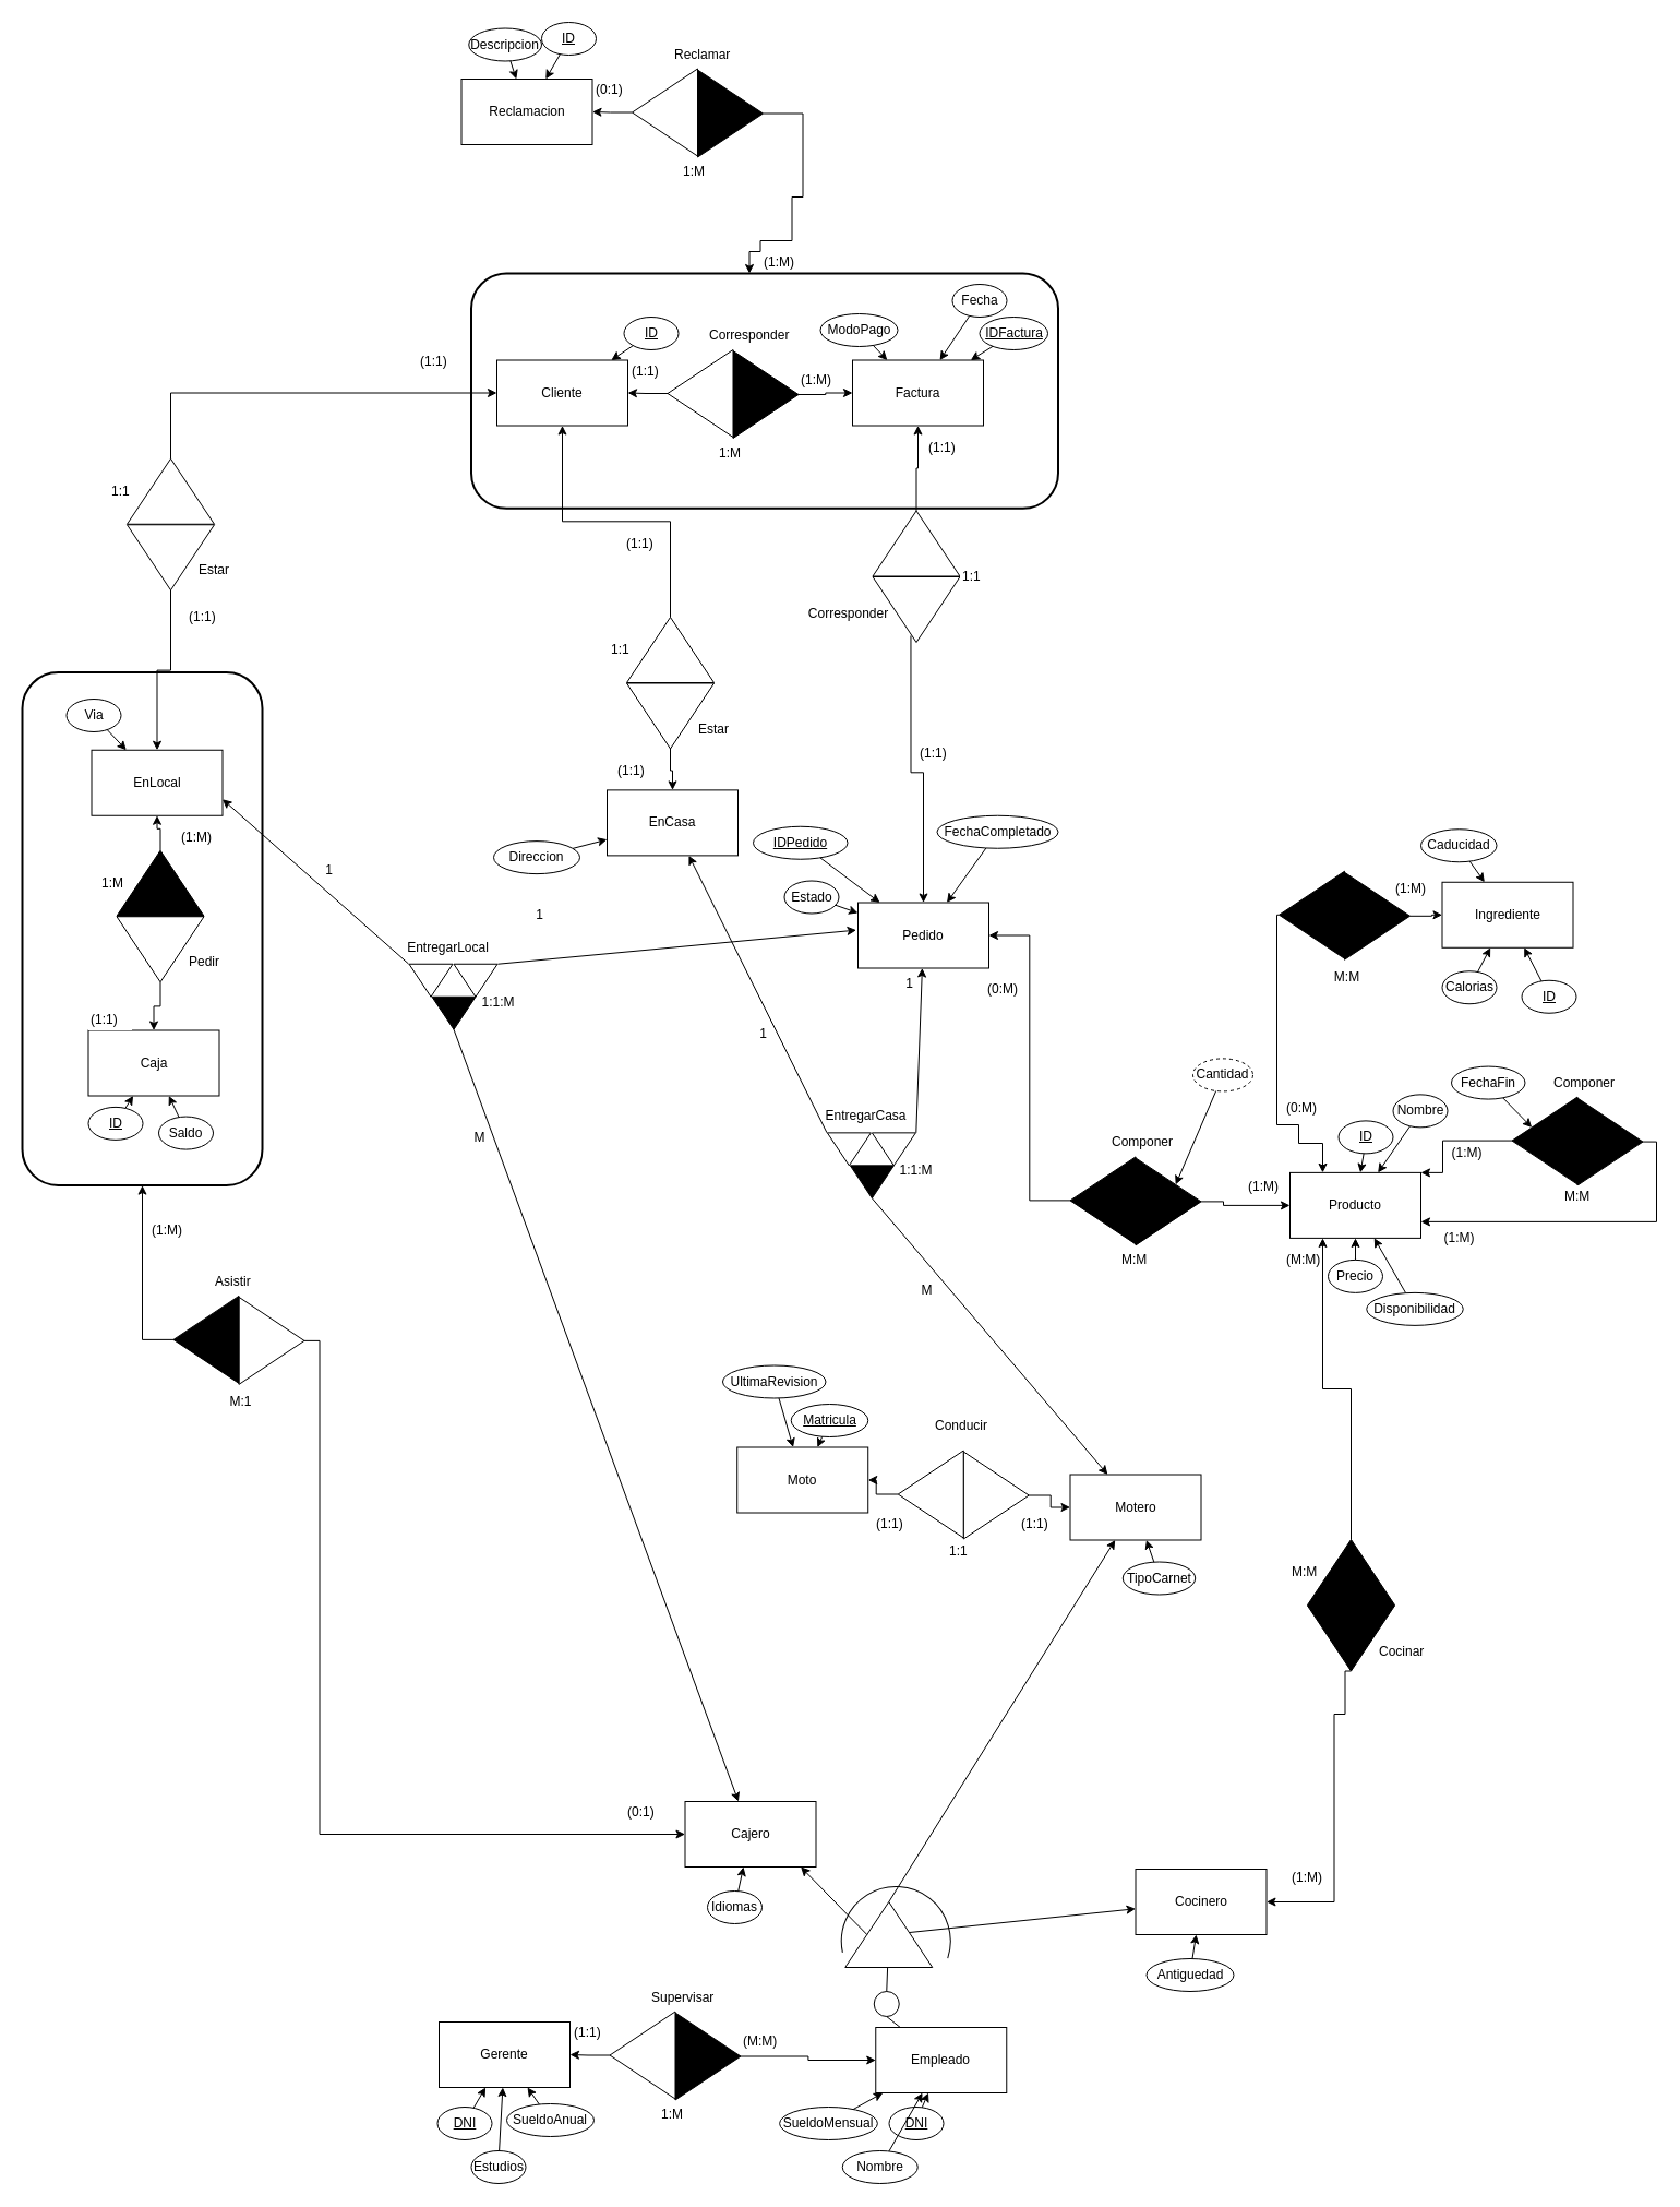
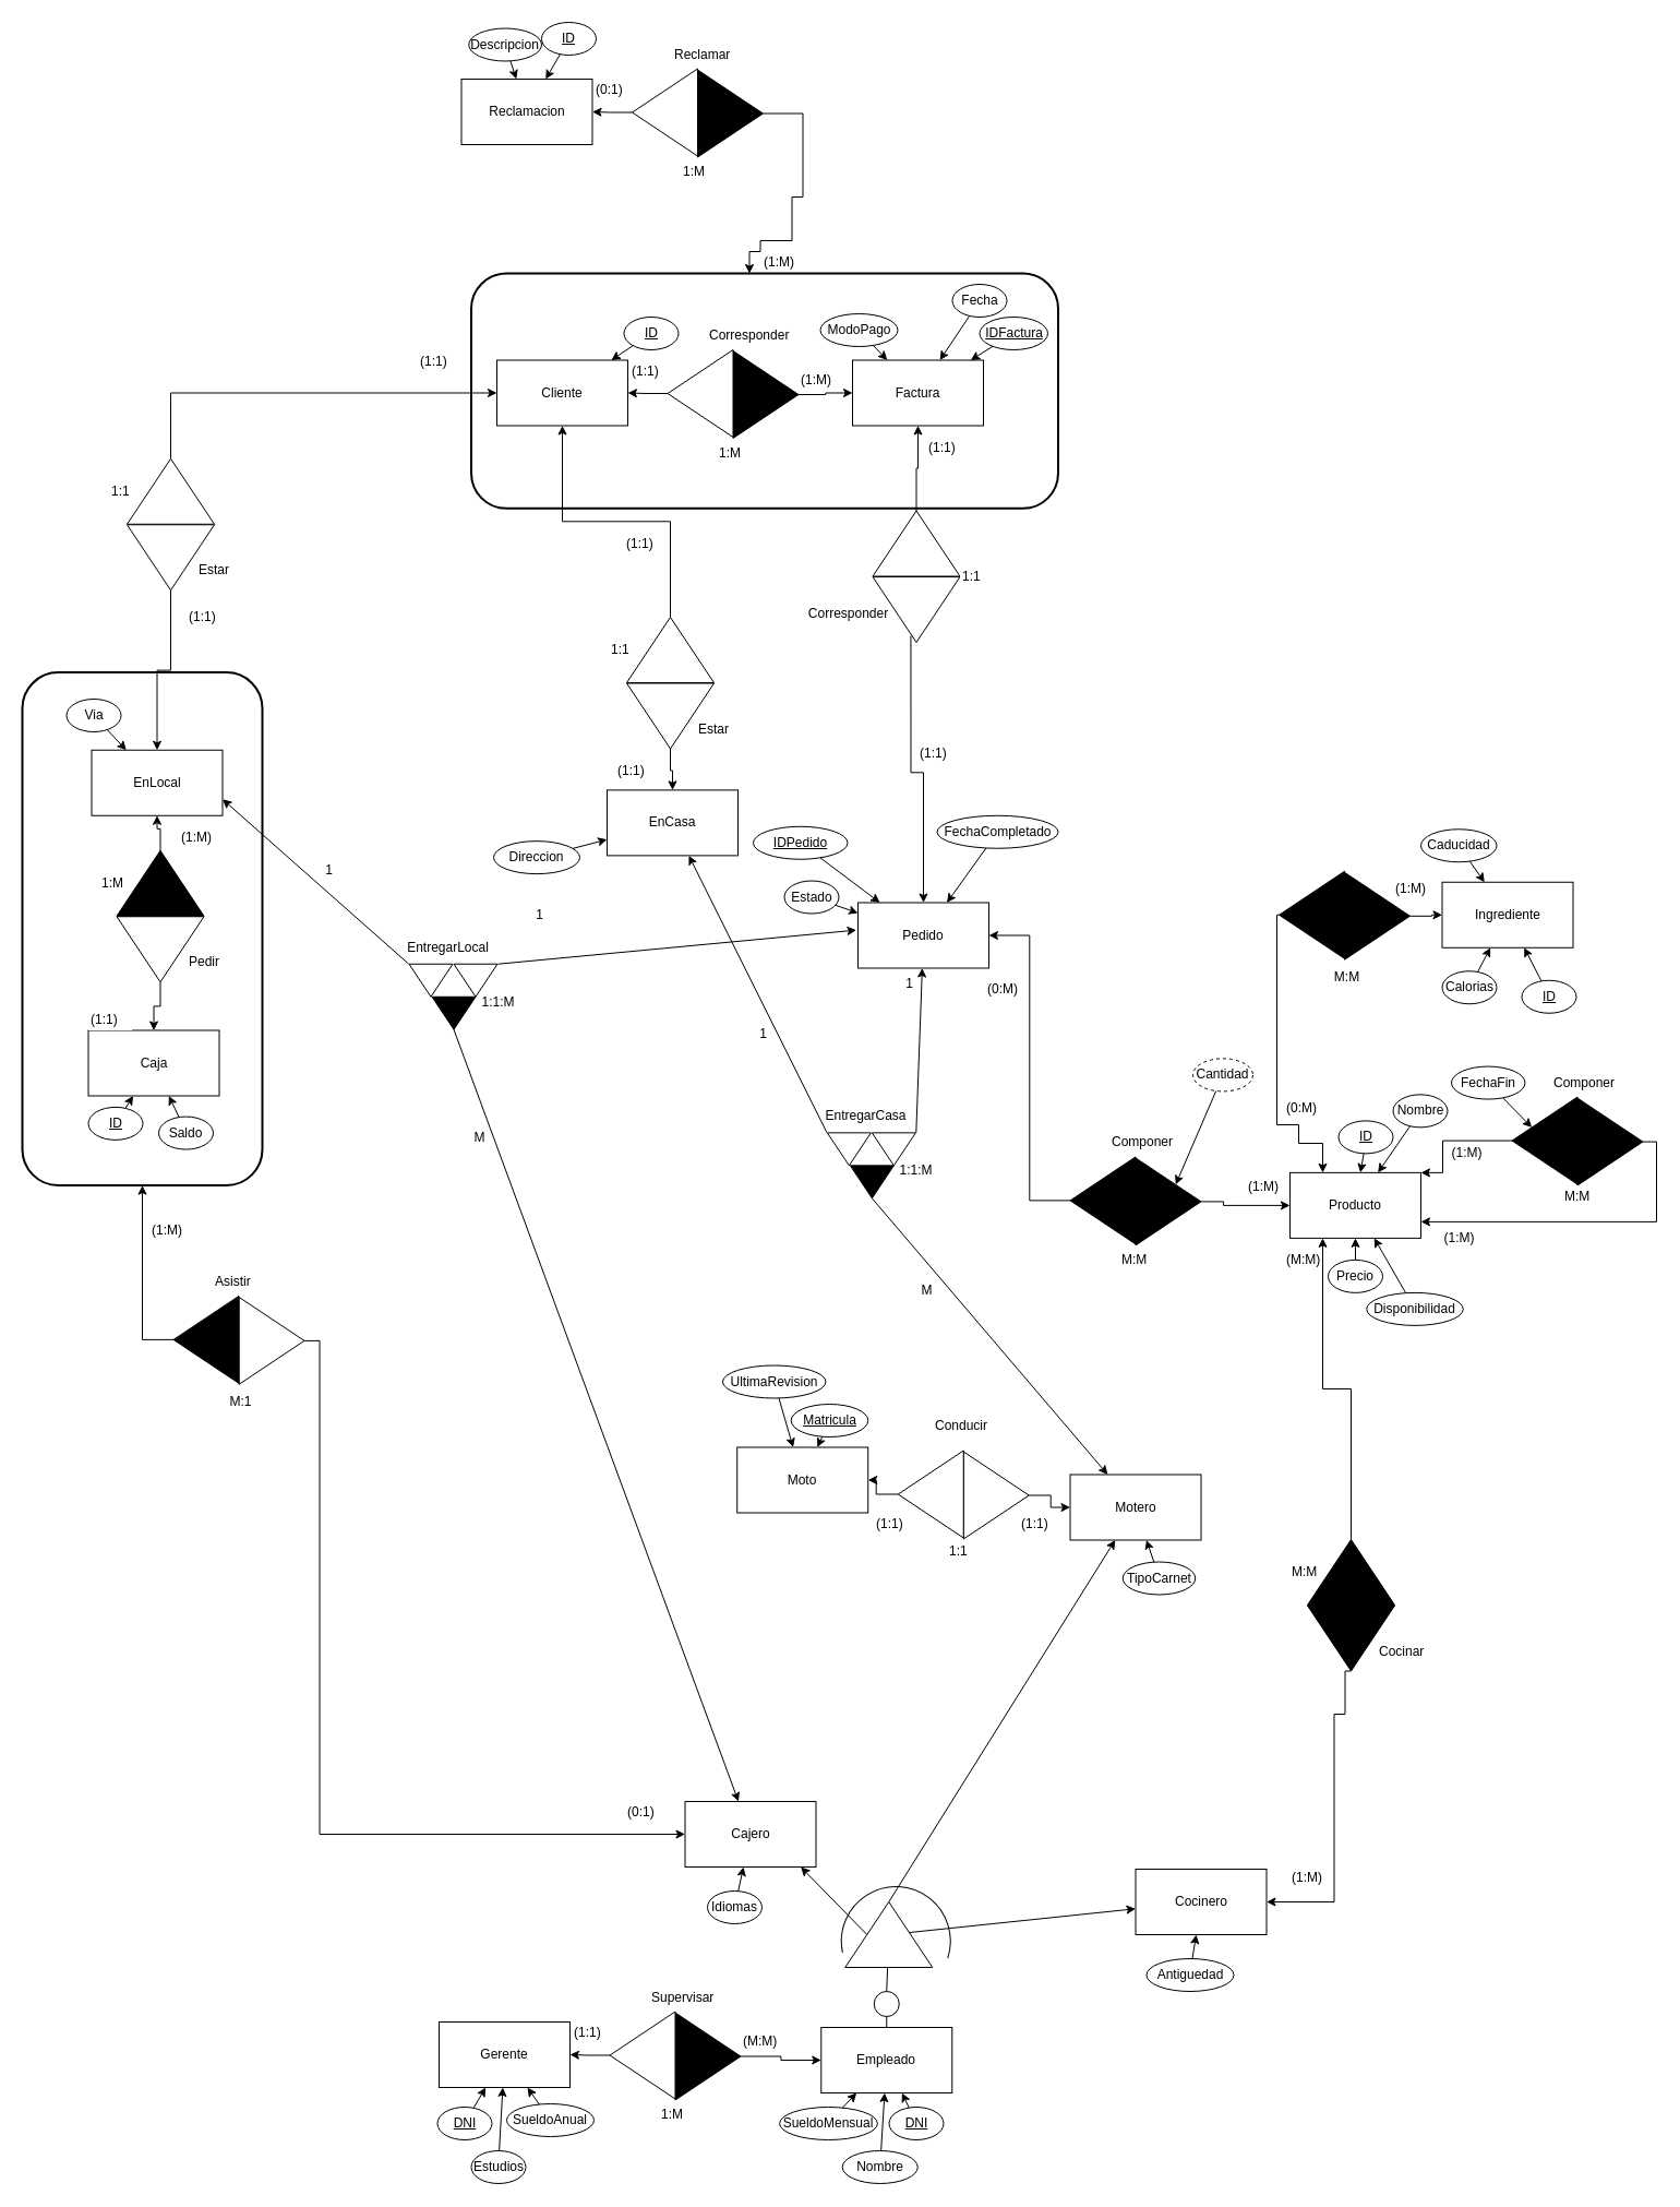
- <mxCell id="99" value="Empleado" style="rounded=0;whiteSpace=wrap;html=1;strokeColor=#000000;fillColor=#ffffff;" parent="1" vertex="1"><mxGeometry x="802.26" y="1857" width="120" height="60" as="geometry" /></mxCell>
+ <mxCell id="99" value="Empleado" style="rounded=0;whiteSpace=wrap;html=1;strokeColor=#000000;fillColor=#ffffff;" parent="1" vertex="1"><mxGeometry x="752.26" y="1857" width="120" height="60" as="geometry" /></mxCell>
